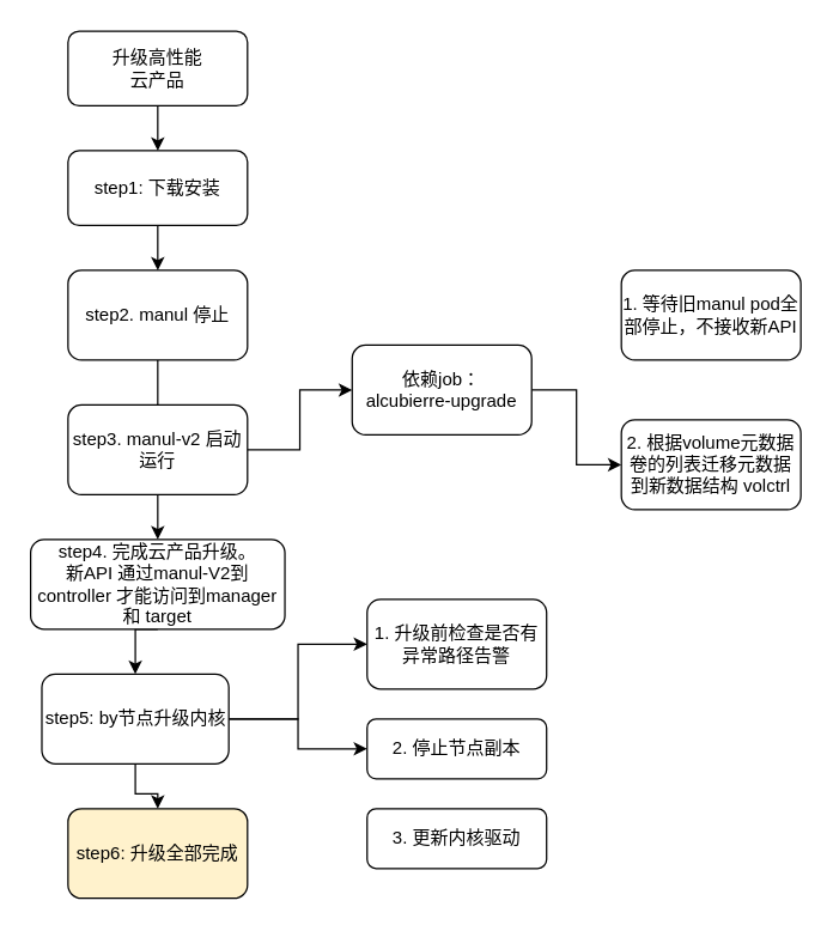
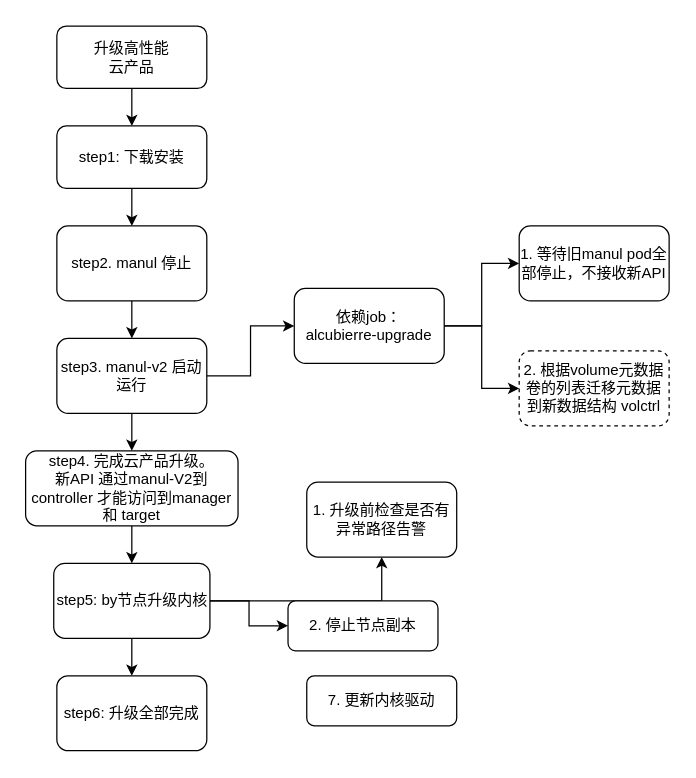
+ <mxCell id="8" style="edgeStyle=orthogonalEdgeStyle;rounded=0;orthogonalLoop=1;jettySize=auto;html=1;exitX=1;exitY=0.5;exitDx=0;exitDy=0;entryX=0;entryY=0.5;entryDx=0;entryDy=0;" parent="1" source="10" target="11" edge="1"><mxGeometry relative="1" as="geometry" /></mxCell>
- <mxCell id="6" style="edgeStyle=orthogonalEdgeStyle;rounded=0;orthogonalLoop=1;jettySize=auto;html=1;exitX=0.5;exitY=1;exitDx=0;exitDy=0;entryX=0.5;entryY=0;entryDx=0;entryDy=0;endArrow=none;" parent="1" source="7" target="15" edge="1"><mxGeometry relative="1" as="geometry" /></mxCell>
+ <mxCell id="6" style="edgeStyle=orthogonalEdgeStyle;rounded=0;orthogonalLoop=1;jettySize=auto;html=1;exitX=0.5;exitY=1;exitDx=0;exitDy=0;entryX=0.5;entryY=0;entryDx=0;entryDy=0;" parent="1" source="7" target="15" edge="1"><mxGeometry relative="1" as="geometry" /></mxCell>
- <mxCell id="12" value="2. 根据volume元数据卷的列表迁移元数据到新数据结构 volctrl" style="whiteSpace=wrap;html=1;rounded=1;" parent="1" vertex="1"><mxGeometry x="415" y="280" width="120" height="60" as="geometry" /></mxCell>
+ <mxCell id="12" value="2. 根据volume元数据卷的列表迁移元数据到新数据结构 volctrl" style="whiteSpace=wrap;html=1;rounded=1;dashed=1;" parent="1" vertex="1"><mxGeometry x="415" y="280" width="120" height="60" as="geometry" /></mxCell>
- <mxCell id="22" value="1. 升级前检查是否有异常路径告警" style="whiteSpace=wrap;html=1;rounded=1;" parent="1" vertex="1"><mxGeometry x="245" y="400" width="120" height="60" as="geometry" /></mxCell>
+ <mxCell id="22" value="1. 升级前检查是否有异常路径告警" style="whiteSpace=wrap;html=1;rounded=1;" parent="1" vertex="1"><mxGeometry x="245" y="385" width="120" height="60" as="geometry" /></mxCell>
- <mxCell id="21" value="step5: by节点升级内核" style="rounded=1;whiteSpace=wrap;html=1;" parent="1" vertex="1"><mxGeometry x="27.5" y="450" width="125" height="60" as="geometry" /></mxCell>
+ <mxCell id="21" value="step5: by节点升级内核" style="rounded=1;whiteSpace=wrap;html=1;" parent="1" vertex="1"><mxGeometry x="42.5" y="450" width="125" height="60" as="geometry" /></mxCell>
- <mxCell id="23" value="2. 停止节点副本" style="whiteSpace=wrap;html=1;rounded=1;" parent="1" vertex="1"><mxGeometry x="245" y="480" width="120" height="40" as="geometry" /></mxCell>
+ <mxCell id="23" value="2. 停止节点副本" style="whiteSpace=wrap;html=1;rounded=1;" parent="1" vertex="1"><mxGeometry x="230" y="480" width="120" height="40" as="geometry" /></mxCell>
- <mxCell id="24" value="3. 更新内核驱动" style="whiteSpace=wrap;html=1;rounded=1;" parent="1" vertex="1"><mxGeometry x="245" y="540" width="120" height="40" as="geometry" /></mxCell>
+ <mxCell id="24" value="7. 更新内核驱动" style="whiteSpace=wrap;html=1;rounded=1;" parent="1" vertex="1"><mxGeometry x="245" y="540" width="120" height="40" as="geometry" /></mxCell>
- <mxCell id="25" value="step6: 升级全部完成" style="whiteSpace=wrap;html=1;rounded=1;fillColor=#fff2cc;" parent="1" vertex="1"><mxGeometry x="45" y="540" width="120" height="60" as="geometry" /></mxCell>
+ <mxCell id="25" value="step6: 升级全部完成" style="whiteSpace=wrap;html=1;rounded=1;" parent="1" vertex="1"><mxGeometry x="45" y="540" width="120" height="60" as="geometry" /></mxCell>
